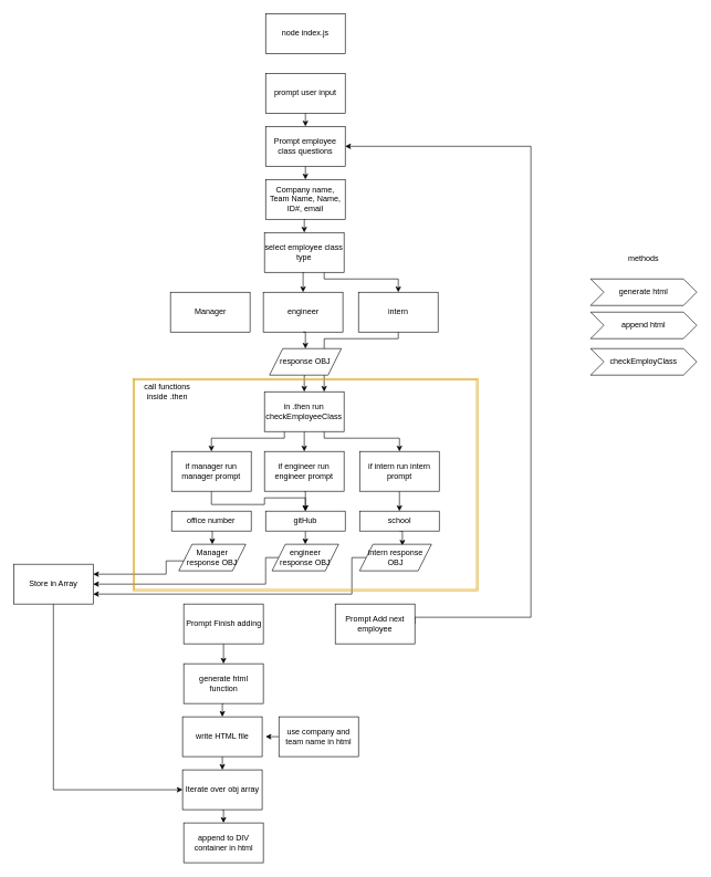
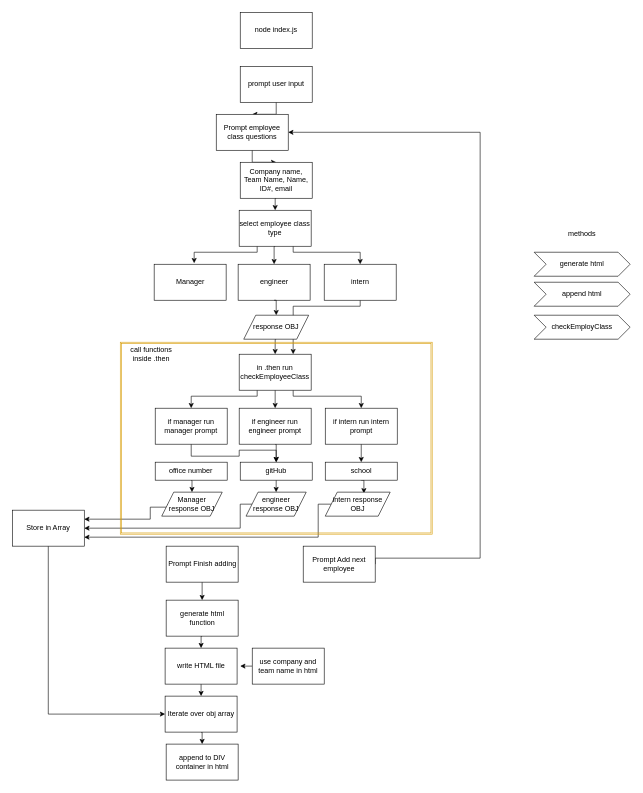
- <mxCell id="6" value="Prompt employee class questions" style="rounded=0;whiteSpace=wrap;html=1;" vertex="1" parent="1"><mxGeometry x="400" y="190" width="120" height="60" as="geometry" /></mxCell>
+ <mxCell id="6" value="Prompt employee class questions" style="rounded=0;whiteSpace=wrap;html=1;" vertex="1" parent="1"><mxGeometry x="360" y="190" width="120" height="60" as="geometry" /></mxCell>
+ <mxCell id="14" style="edgeStyle=orthogonalEdgeStyle;rounded=0;orthogonalLoop=1;jettySize=auto;html=1;exitX=0.25;exitY=1;exitDx=0;exitDy=0;entryX=0.556;entryY=-0.029;entryDx=0;entryDy=0;entryPerimeter=0;" edge="1" parent="1" source="17" target="7"><mxGeometry relative="1" as="geometry"><Array as="points"><mxPoint x="428" y="420" /><mxPoint x="323" y="420" /></Array></mxGeometry></mxCell>
